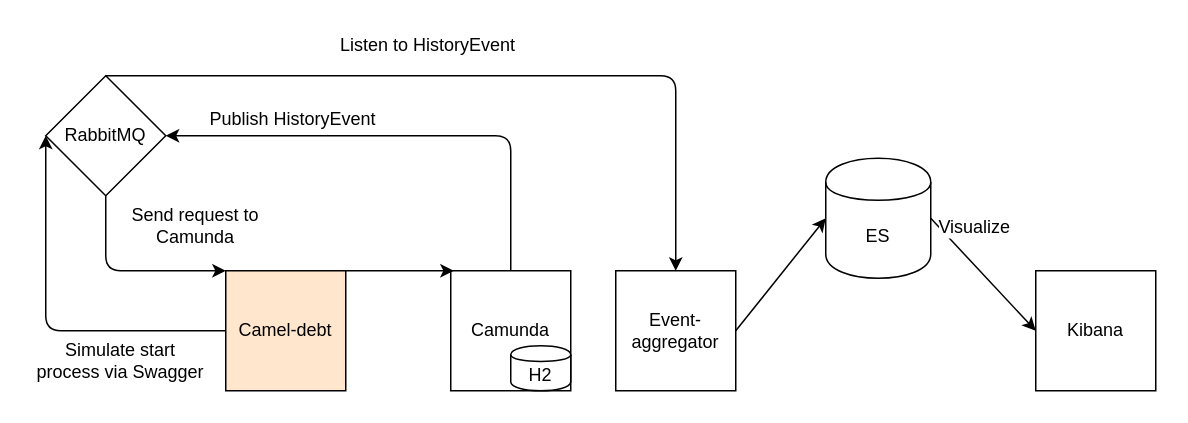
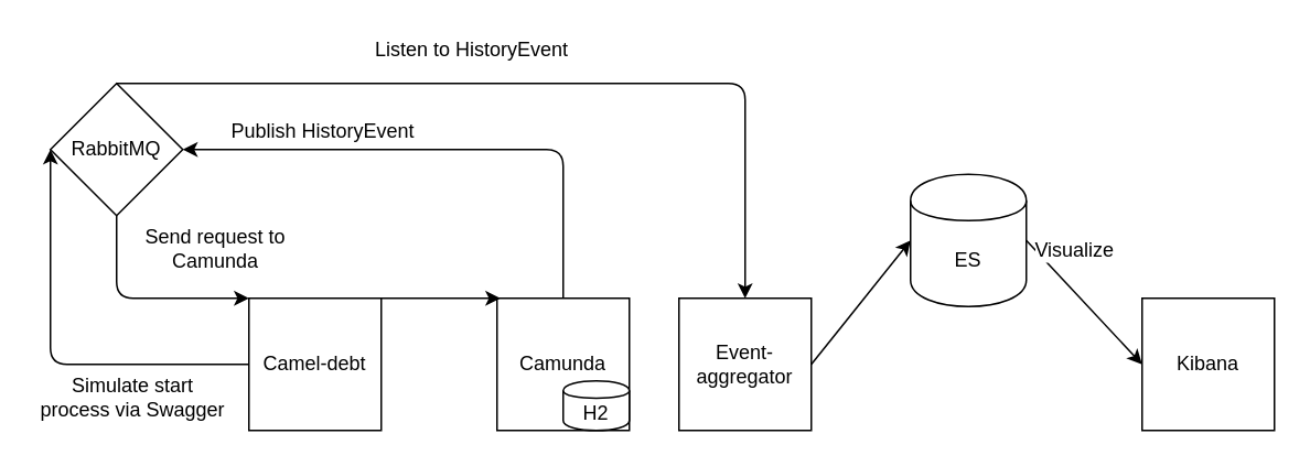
- <mxCell id="2" value="Camel-debt" style="whiteSpace=wrap;html=1;aspect=fixed;fillColor=#ffe6cc;" vertex="1" parent="1"><mxGeometry x="150" y="180" width="80" height="80" as="geometry" /></mxCell>
+ <mxCell id="2" value="Camel-debt" style="whiteSpace=wrap;html=1;aspect=fixed;" vertex="1" parent="1"><mxGeometry x="150" y="180" width="80" height="80" as="geometry" /></mxCell>
